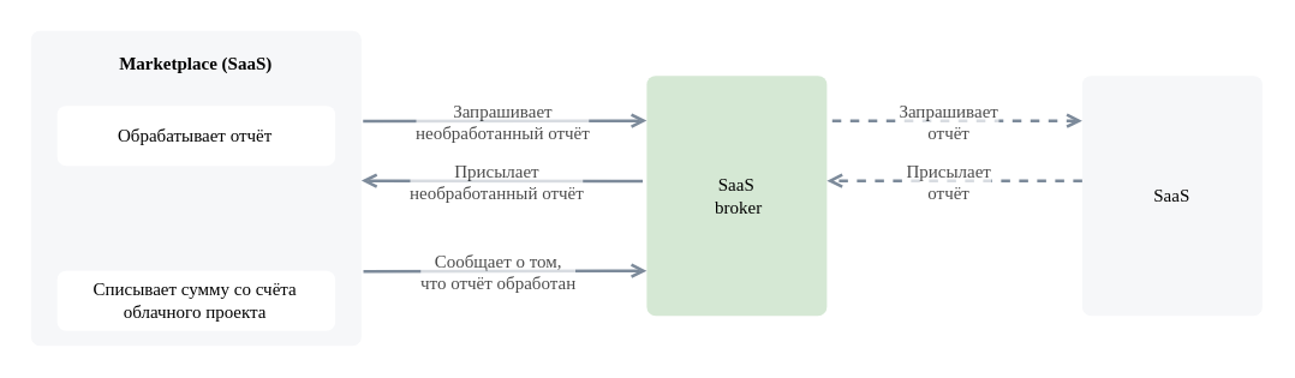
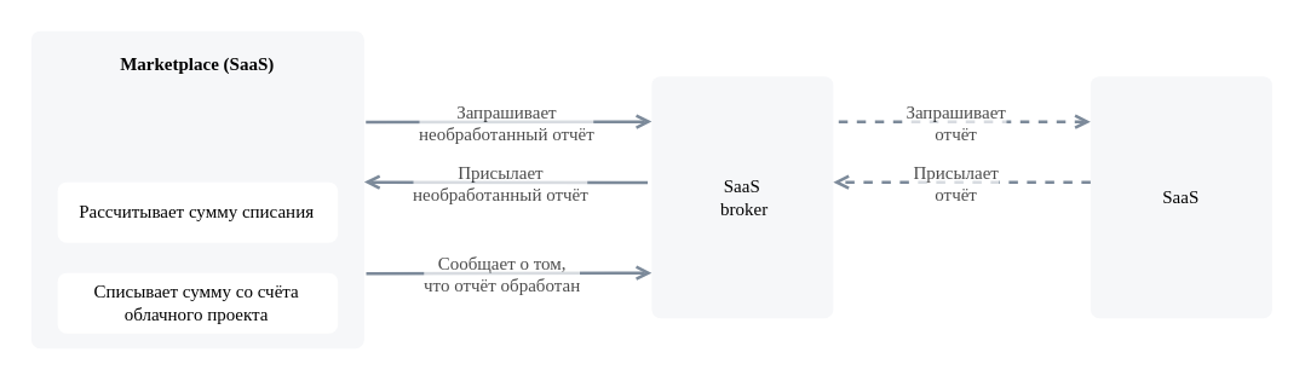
- <mxCell id="11" value="Обрабатывает отчёт" style="rounded=1;whiteSpace=wrap;html=1;fontFamily=VK Sans Display;strokeColor=none;arcsize=12;fillColor=#FFFFFF;spacing=0;spacingTop=12;spacingBottom=12;arcSize=12;absoluteArcSize=1;" parent="1" vertex="1"><mxGeometry x="37.39" y="70" width="185.21" height="40" as="geometry" /></mxCell>
- <mxCell id="2" value="SaaS&lt;br style=&quot;border-color: var(--border-color);&quot;&gt;&amp;nbsp;broker" style="rounded=1;whiteSpace=wrap;html=1;fontFamily=VK Sans Display;strokeColor=none;arcsize=12;fillColor=#d5e8d4;spacing=0;spacingTop=12;spacingBottom=12;arcSize=12;absoluteArcSize=1;strokeWidth=1;" parent="1" vertex="1"><mxGeometry x="430" y="50" width="120" height="160" as="geometry" /></mxCell>
+ <mxCell id="2" value="SaaS&lt;br style=&quot;border-color: var(--border-color);&quot;&gt;&amp;nbsp;broker" style="rounded=1;whiteSpace=wrap;html=1;fontFamily=VK Sans Display;strokeColor=none;arcsize=12;fillColor=#F6F7F9;spacing=0;spacingTop=12;spacingBottom=12;arcSize=12;absoluteArcSize=1;strokeWidth=1;" parent="1" vertex="1"><mxGeometry x="430" y="50" width="120" height="160" as="geometry" /></mxCell>
+ <mxCell id="12" value="Рассчитывает сумму списания" style="rounded=1;whiteSpace=wrap;html=1;fontFamily=VK Sans Display;strokeColor=none;arcsize=12;fillColor=#FFFFFF;spacing=0;spacingTop=12;spacingBottom=12;arcSize=12;absoluteArcSize=1;" parent="1" vertex="1"><mxGeometry x="37.39" y="120" width="185.21" height="40" as="geometry" /></mxCell>
